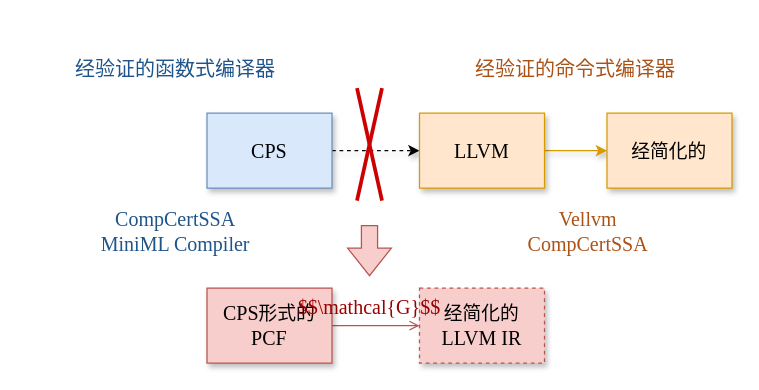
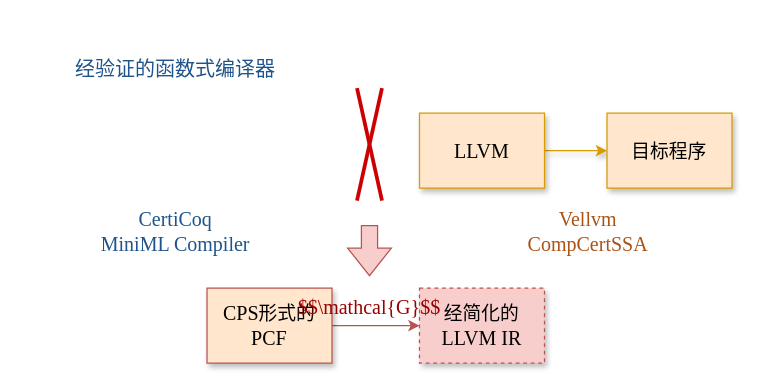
- <mxCell id="8" value="&lt;font style=&quot;font-size: 16px;&quot; face=&quot;Times New Roman&quot; color=&quot;#ab5216&quot;&gt;经验证的命令式编译器&lt;/font&gt;" style="text;html=1;strokeColor=none;fillColor=none;align=center;verticalAlign=middle;whiteSpace=wrap;rounded=0;" vertex="1" parent="1"><mxGeometry x="375" y="20" width="170" height="70" as="geometry" /></mxCell>
- <mxCell id="3" value="&lt;span style=&quot;color: rgb(0, 0, 0); font-family: &amp;quot;Times New Roman&amp;quot;; font-size: 16px; font-style: normal; font-variant-ligatures: normal; font-variant-caps: normal; font-weight: 400; letter-spacing: normal; orphans: 2; text-align: center; text-indent: 0px; text-transform: none; widows: 2; word-spacing: 0px; -webkit-text-stroke-width: 0px; text-decoration-thickness: initial; text-decoration-style: initial; text-decoration-color: initial; float: none; display: inline !important;&quot;&gt;CPS&lt;/span&gt;" style="rounded=0;whiteSpace=wrap;html=1;shadow=1;fillColor=#dae8fc;strokeColor=#6c8ebf;labelBackgroundColor=none;" vertex="1" parent="1"><mxGeometry x="165" y="90" width="100" height="60" as="geometry" /></mxCell>
- <mxCell id="2" value="" style="edgeStyle=orthogonalEdgeStyle;rounded=0;orthogonalLoop=1;jettySize=auto;html=1;dashed=1;shadow=1;" edge="1" parent="1" source="3" target="5"><mxGeometry relative="1" as="geometry" /></mxCell>
- <mxCell id="6" value="&lt;span style=&quot;color: rgb(0, 0, 0); font-family: &amp;quot;Times New Roman&amp;quot;; font-style: normal; font-variant-ligatures: normal; font-variant-caps: normal; font-weight: 400; letter-spacing: normal; orphans: 2; text-align: center; text-indent: 0px; text-transform: none; widows: 2; word-spacing: 0px; -webkit-text-stroke-width: 0px; text-decoration-thickness: initial; text-decoration-style: initial; text-decoration-color: initial; float: none; display: inline !important;&quot;&gt;&lt;font style=&quot;font-size: 15px;&quot;&gt;经简化的&lt;/font&gt;&lt;/span&gt;" style="rounded=0;whiteSpace=wrap;html=1;shadow=1;fillColor=#ffe6cc;strokeColor=#d79b00;labelBackgroundColor=none;" vertex="1" parent="1"><mxGeometry x="485" y="90" width="100" height="60" as="geometry" /></mxCell>
+ <mxCell id="6" value="&lt;span style=&quot;color: rgb(0, 0, 0); font-family: &amp;quot;Times New Roman&amp;quot;; font-style: normal; font-variant-ligatures: normal; font-variant-caps: normal; font-weight: 400; letter-spacing: normal; orphans: 2; text-align: center; text-indent: 0px; text-transform: none; widows: 2; word-spacing: 0px; -webkit-text-stroke-width: 0px; text-decoration-thickness: initial; text-decoration-style: initial; text-decoration-color: initial; float: none; display: inline !important;&quot;&gt;&lt;font style=&quot;font-size: 15px;&quot;&gt;目标程序&lt;/font&gt;&lt;/span&gt;" style="rounded=0;whiteSpace=wrap;html=1;shadow=1;fillColor=#ffe6cc;strokeColor=#d79b00;labelBackgroundColor=none;" vertex="1" parent="1"><mxGeometry x="485" y="90" width="100" height="60" as="geometry" /></mxCell>
- <mxCell id="9" value="&lt;font color=&quot;#1e548a&quot; style=&quot;font-size: 16px;&quot; face=&quot;Times New Roman&quot;&gt;CompCertSSA&lt;br&gt;MiniML Compiler&lt;/font&gt;" style="text;html=1;strokeColor=none;fillColor=none;align=center;verticalAlign=middle;whiteSpace=wrap;rounded=0;" vertex="1" parent="1"><mxGeometry x="20" y="150" width="240" height="70" as="geometry" /></mxCell>
+ <mxCell id="9" value="&lt;font color=&quot;#1e548a&quot; style=&quot;font-size: 16px;&quot; face=&quot;Times New Roman&quot;&gt;CertiCoq&lt;br&gt;MiniML Compiler&lt;/font&gt;" style="text;html=1;strokeColor=none;fillColor=none;align=center;verticalAlign=middle;whiteSpace=wrap;rounded=0;" vertex="1" parent="1"><mxGeometry x="20" y="150" width="240" height="70" as="geometry" /></mxCell>
- <mxCell id="15" value="&lt;span style=&quot;color: rgb(0, 0, 0); font-family: &amp;quot;Times New Roman&amp;quot;; font-size: 16px; font-style: normal; font-variant-ligatures: normal; font-variant-caps: normal; font-weight: 400; letter-spacing: normal; orphans: 2; text-align: center; text-indent: 0px; text-transform: none; widows: 2; word-spacing: 0px; -webkit-text-stroke-width: 0px; text-decoration-thickness: initial; text-decoration-style: initial; text-decoration-color: initial; float: none; display: inline !important;&quot;&gt;CPS&lt;/span&gt;&lt;span style=&quot;color: rgb(0, 0, 0); font-family: &amp;quot;Times New Roman&amp;quot;; font-style: normal; font-variant-ligatures: normal; font-variant-caps: normal; font-weight: 400; letter-spacing: normal; orphans: 2; text-align: center; text-indent: 0px; text-transform: none; widows: 2; word-spacing: 0px; -webkit-text-stroke-width: 0px; text-decoration-thickness: initial; text-decoration-style: initial; text-decoration-color: initial; float: none; display: inline !important;&quot;&gt;&lt;font style=&quot;font-size: 15px;&quot;&gt;形式的&lt;/font&gt;&lt;/span&gt;&lt;span style=&quot;color: rgb(0, 0, 0); font-family: &amp;quot;Times New Roman&amp;quot;; font-size: 16px; font-style: normal; font-variant-ligatures: normal; font-variant-caps: normal; font-weight: 400; letter-spacing: normal; orphans: 2; text-align: center; text-indent: 0px; text-transform: none; widows: 2; word-spacing: 0px; -webkit-text-stroke-width: 0px; text-decoration-thickness: initial; text-decoration-style: initial; text-decoration-color: initial; float: none; display: inline !important;&quot;&gt;PCF&lt;/span&gt;" style="rounded=0;whiteSpace=wrap;html=1;shadow=1;fillColor=#f8cecc;strokeColor=#b85450;labelBackgroundColor=none;" vertex="1" parent="1"><mxGeometry x="165" y="230" width="100" height="60" as="geometry" /></mxCell>
+ <mxCell id="15" value="&lt;span style=&quot;color: rgb(0, 0, 0); font-family: &amp;quot;Times New Roman&amp;quot;; font-size: 16px; font-style: normal; font-variant-ligatures: normal; font-variant-caps: normal; font-weight: 400; letter-spacing: normal; orphans: 2; text-align: center; text-indent: 0px; text-transform: none; widows: 2; word-spacing: 0px; -webkit-text-stroke-width: 0px; text-decoration-thickness: initial; text-decoration-style: initial; text-decoration-color: initial; float: none; display: inline !important;&quot;&gt;CPS&lt;/span&gt;&lt;span style=&quot;color: rgb(0, 0, 0); font-family: &amp;quot;Times New Roman&amp;quot;; font-style: normal; font-variant-ligatures: normal; font-variant-caps: normal; font-weight: 400; letter-spacing: normal; orphans: 2; text-align: center; text-indent: 0px; text-transform: none; widows: 2; word-spacing: 0px; -webkit-text-stroke-width: 0px; text-decoration-thickness: initial; text-decoration-style: initial; text-decoration-color: initial; float: none; display: inline !important;&quot;&gt;&lt;font style=&quot;font-size: 15px;&quot;&gt;形式的&lt;/font&gt;&lt;/span&gt;&lt;span style=&quot;color: rgb(0, 0, 0); font-family: &amp;quot;Times New Roman&amp;quot;; font-size: 16px; font-style: normal; font-variant-ligatures: normal; font-variant-caps: normal; font-weight: 400; letter-spacing: normal; orphans: 2; text-align: center; text-indent: 0px; text-transform: none; widows: 2; word-spacing: 0px; -webkit-text-stroke-width: 0px; text-decoration-thickness: initial; text-decoration-style: initial; text-decoration-color: initial; float: none; display: inline !important;&quot;&gt;PCF&lt;/span&gt;" style="rounded=0;whiteSpace=wrap;html=1;shadow=1;fillColor=#ffe6cc;strokeColor=#b85450;labelBackgroundColor=none;" vertex="1" parent="1"><mxGeometry x="165" y="230" width="100" height="60" as="geometry" /></mxCell>
- <mxCell id="14" value="" style="edgeStyle=orthogonalEdgeStyle;rounded=0;orthogonalLoop=1;jettySize=auto;html=1;fillColor=#f8cecc;strokeColor=#b85450;endArrow=open;" edge="1" parent="1" source="15" target="16"><mxGeometry relative="1" as="geometry" /></mxCell>
+ <mxCell id="14" value="" style="edgeStyle=orthogonalEdgeStyle;rounded=0;orthogonalLoop=1;jettySize=auto;html=1;fillColor=#f8cecc;strokeColor=#b85450;" edge="1" parent="1" source="15" target="16"><mxGeometry relative="1" as="geometry" /></mxCell>
